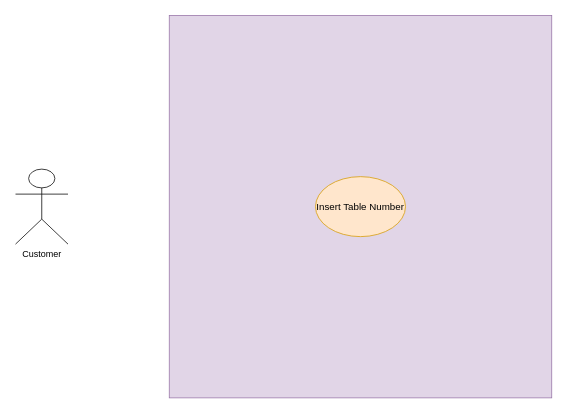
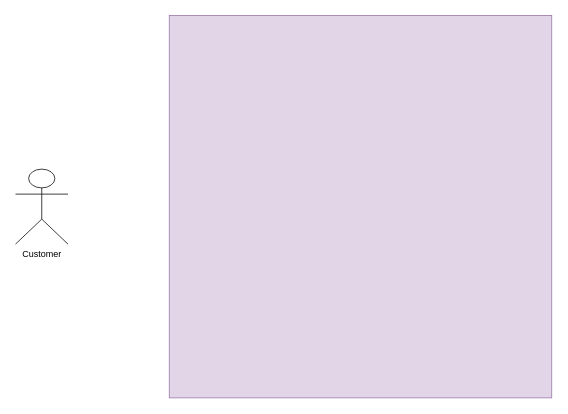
- <mxCell id="4" value="&lt;font style=&quot;font-size: 13px;&quot;&gt;Insert Table Number&lt;/font&gt;" style="ellipse;whiteSpace=wrap;html=1;fillColor=#ffe6cc;strokeColor=#d79b00;" parent="1" vertex="1"><mxGeometry x="420" y="235" width="120" height="80" as="geometry" /></mxCell>
